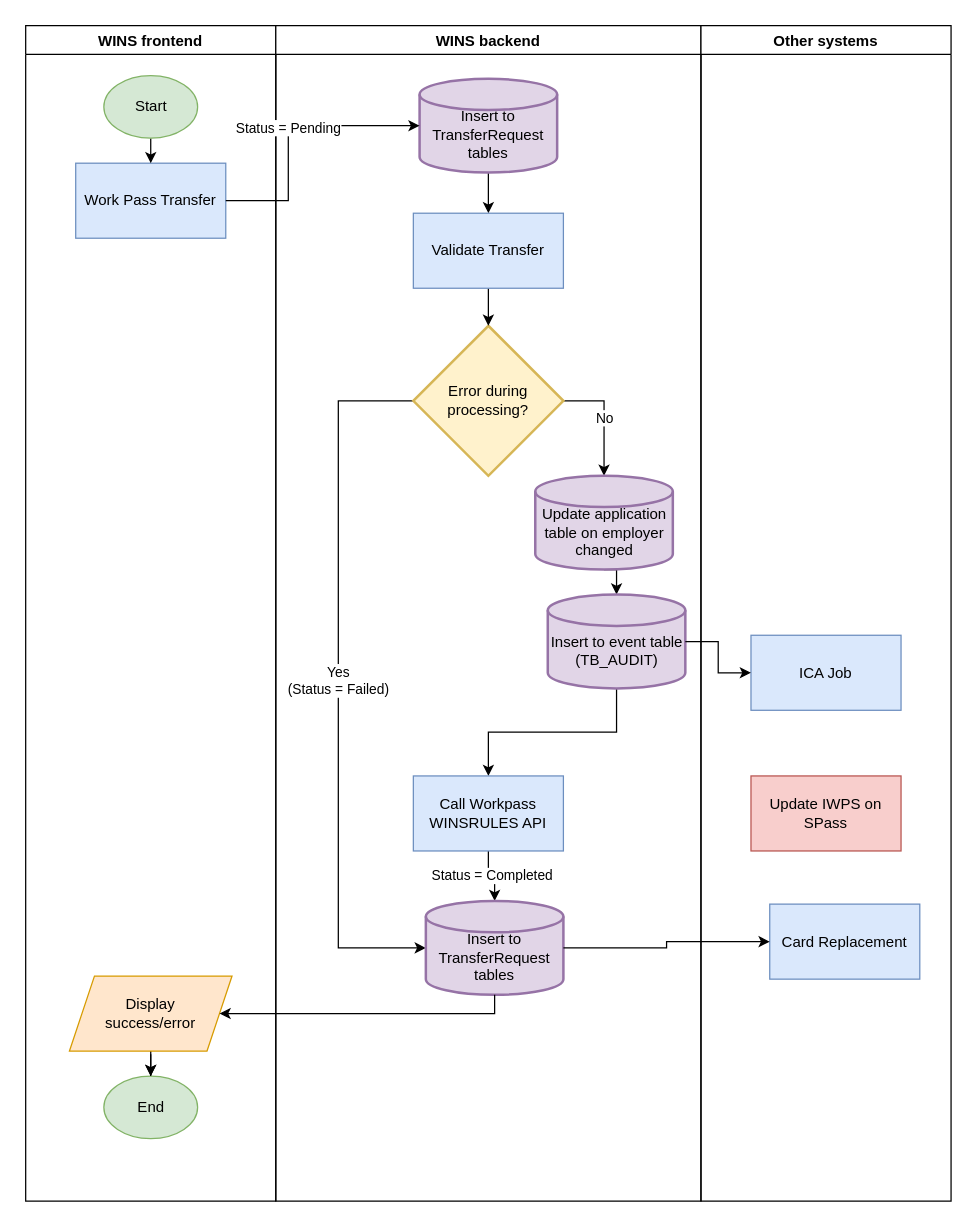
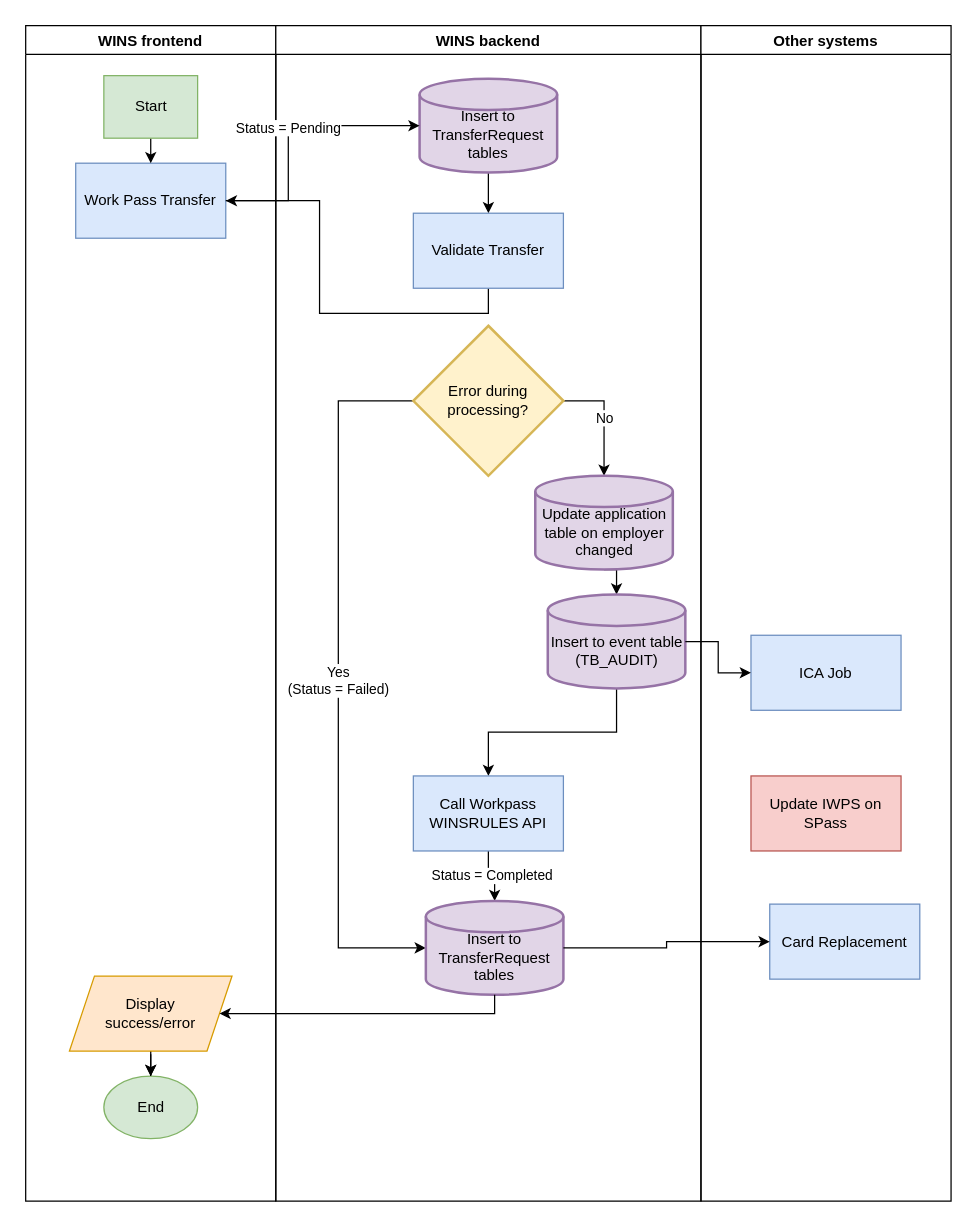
- <mxCell id="9" value="Start" style="ellipse;whiteSpace=wrap;html=1;fillColor=#d5e8d4;strokeColor=#82b366;" parent="2" vertex="1"><mxGeometry x="62.5" y="40" width="75" height="50" as="geometry" /></mxCell>
+ <mxCell id="9" value="Start" style="whiteSpace=wrap;html=1;fillColor=#d5e8d4;strokeColor=#82b366;rounded=0;" parent="2" vertex="1"><mxGeometry x="62.5" y="40" width="75" height="50" as="geometry" /></mxCell>
- <mxCell id="22" style="edgeStyle=orthogonalEdgeStyle;rounded=0;orthogonalLoop=1;jettySize=auto;html=1;exitX=0.5;exitY=1;exitDx=0;exitDy=0;entryX=0.5;entryY=0;entryDx=0;entryDy=0;entryPerimeter=0;" parent="10" source="23" target="15" edge="1"><mxGeometry relative="1" as="geometry" /></mxCell>
+ <mxCell id="22" style="edgeStyle=orthogonalEdgeStyle;rounded=0;orthogonalLoop=1;jettySize=auto;html=1;exitX=0.5;exitY=1;exitDx=0;exitDy=0;" parent="10" source="23" target="3" edge="1"><mxGeometry relative="1" as="geometry" /></mxCell>
